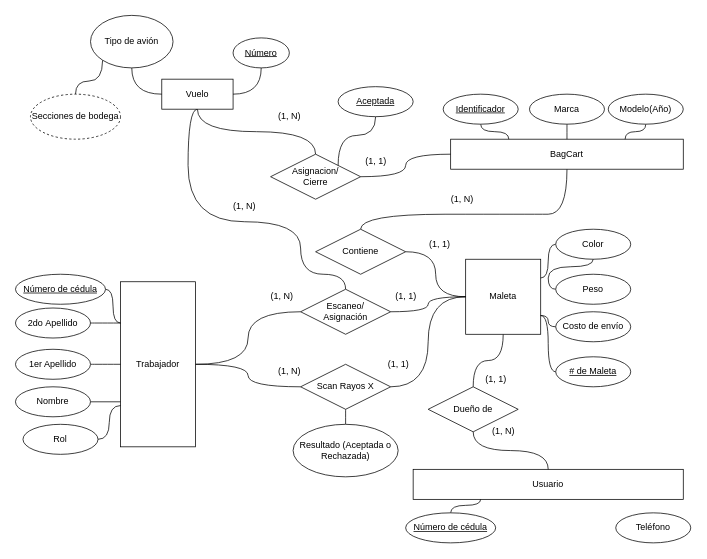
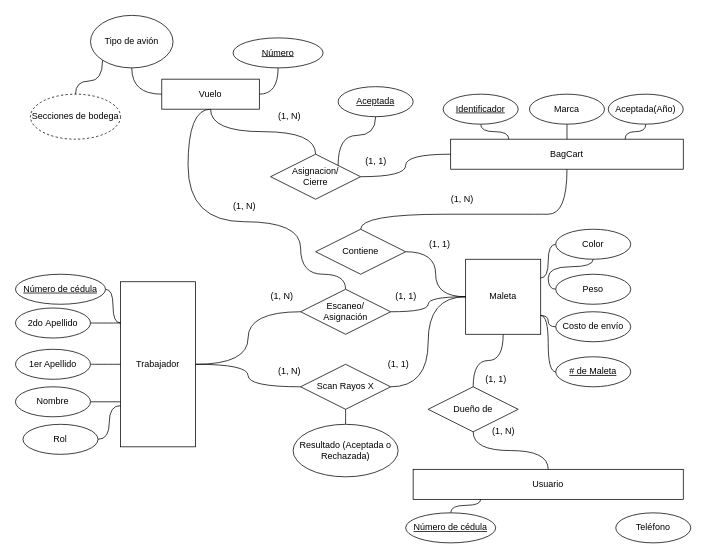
- <mxCell id="50" value="Número" style="ellipse;whiteSpace=wrap;html=1;align=center;fontStyle=4;" parent="1" vertex="1"><mxGeometry x="310" y="50" width="75" height="40" as="geometry" /></mxCell>
+ <mxCell id="50" value="Número" style="ellipse;whiteSpace=wrap;html=1;align=center;fontStyle=4;" parent="1" vertex="1"><mxGeometry x="310" y="50" width="120" height="40" as="geometry" /></mxCell>
- <mxCell id="42" value="Vuelo" style="whiteSpace=wrap;html=1;align=center;" parent="1" vertex="1"><mxGeometry x="215" y="105" width="95" height="40" as="geometry" /></mxCell>
+ <mxCell id="42" value="Vuelo" style="whiteSpace=wrap;html=1;align=center;" parent="1" vertex="1"><mxGeometry x="215" y="105" width="130" height="40" as="geometry" /></mxCell>
- <mxCell id="37" value="Modelo(Año)" style="ellipse;whiteSpace=wrap;html=1;align=center;" parent="1" vertex="1"><mxGeometry x="810" y="125" width="100" height="40" as="geometry" /></mxCell>
+ <mxCell id="37" value="Aceptada(Año)" style="ellipse;whiteSpace=wrap;html=1;align=center;" parent="1" vertex="1"><mxGeometry x="810" y="125" width="100" height="40" as="geometry" /></mxCell>
